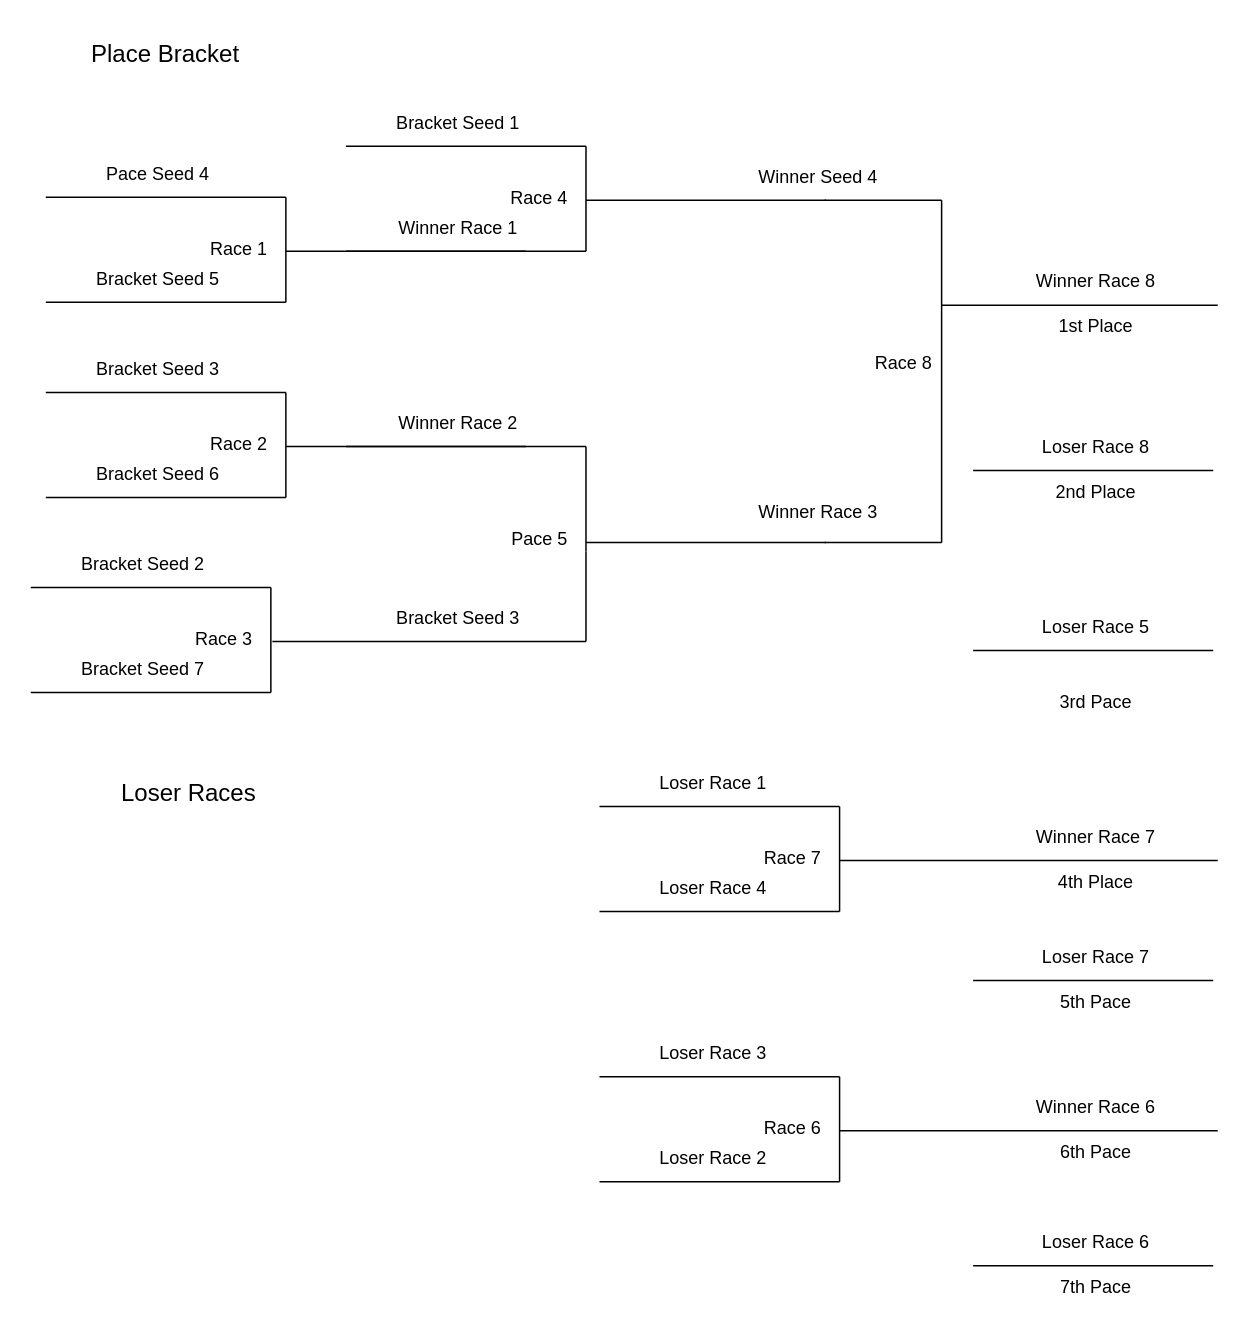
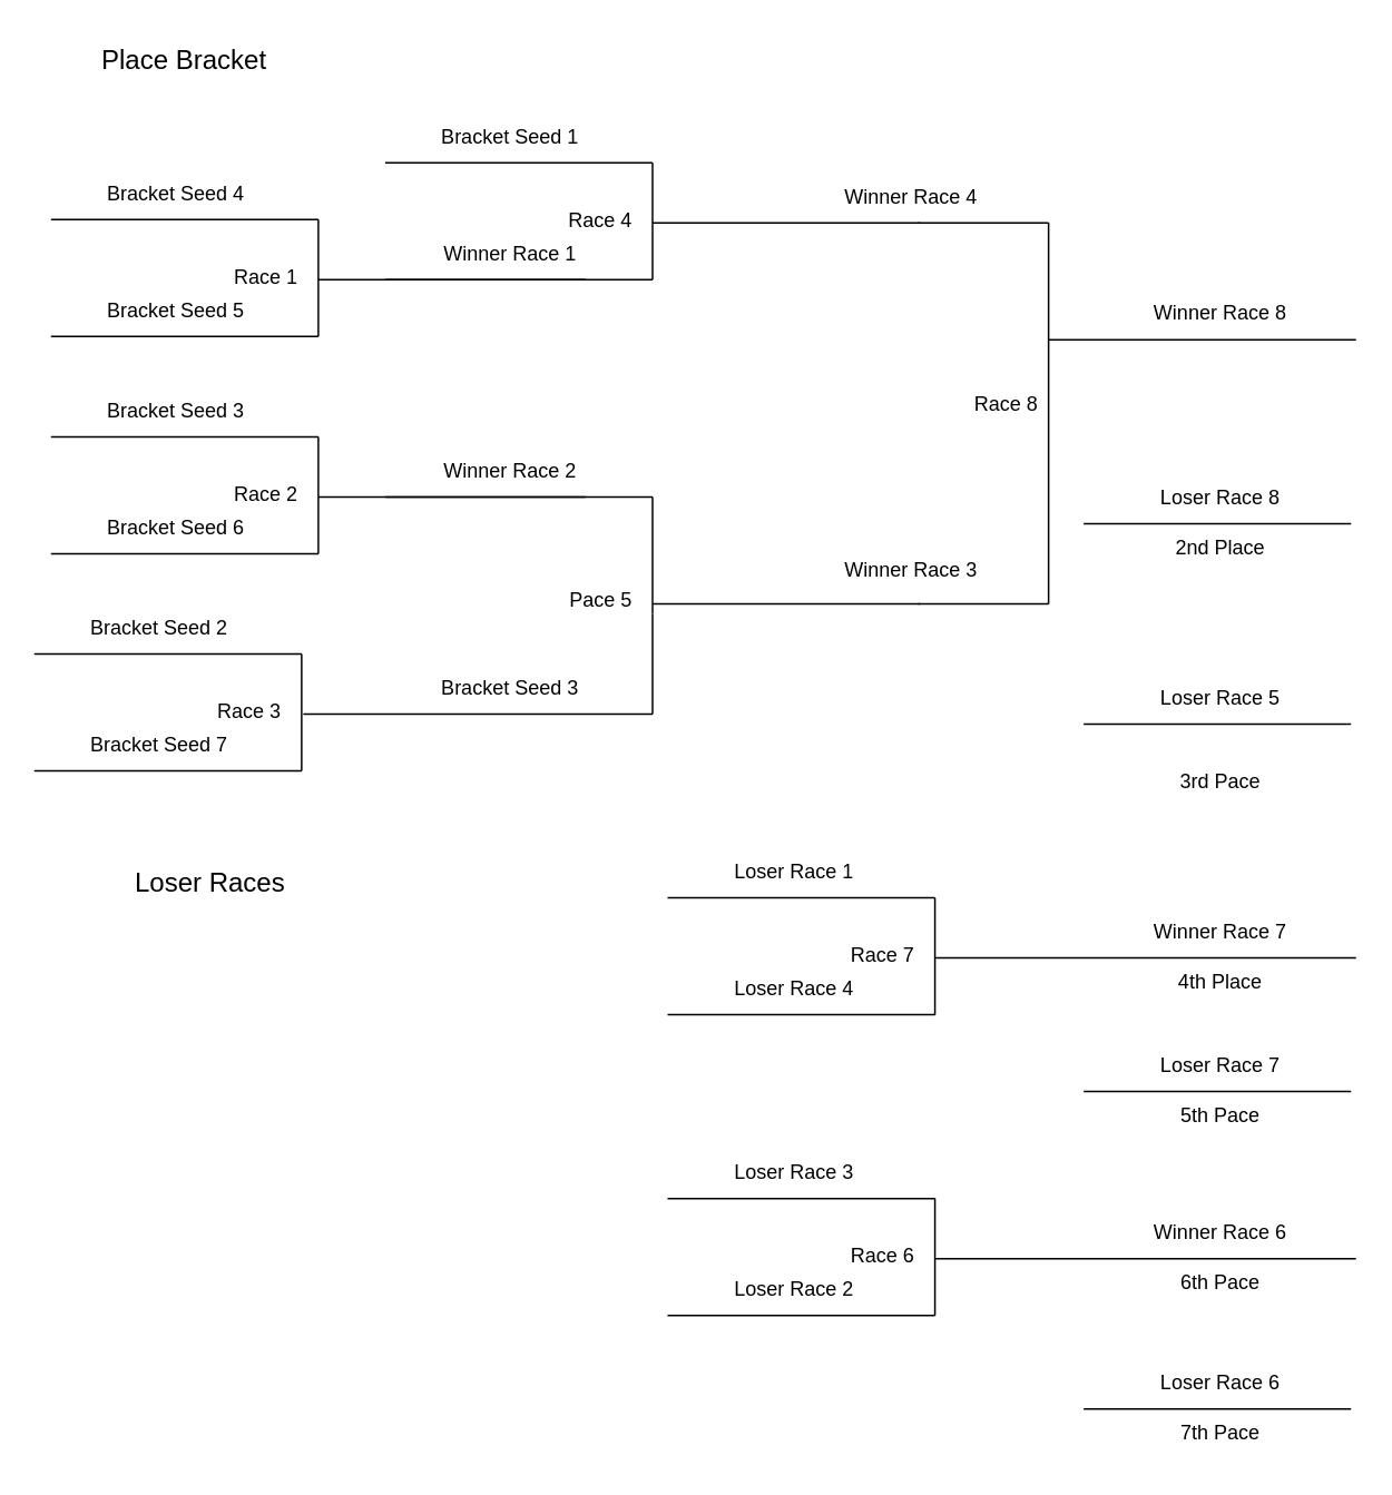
- <mxCell id="67" value="Pace Seed 4" style="text;html=1;align=center;verticalAlign=middle;whiteSpace=wrap;rounded=0;" parent="1" vertex="1"><mxGeometry x="60" y="101" width="90" height="30" as="geometry" /></mxCell>
+ <mxCell id="67" value="Bracket Seed 4" style="text;html=1;align=center;verticalAlign=middle;whiteSpace=wrap;rounded=0;" parent="1" vertex="1"><mxGeometry x="60" y="101" width="90" height="30" as="geometry" /></mxCell>
- <mxCell id="33" value="Winner Seed 4" style="text;html=1;align=center;verticalAlign=middle;whiteSpace=wrap;rounded=0;" parent="1" vertex="1"><mxGeometry x="500" y="103" width="90" height="30" as="geometry" /></mxCell>
+ <mxCell id="33" value="Winner Race 4" style="text;html=1;align=center;verticalAlign=middle;whiteSpace=wrap;rounded=0;" parent="1" vertex="1"><mxGeometry x="500" y="103" width="90" height="30" as="geometry" /></mxCell>
- <mxCell id="27" value="1st Place" style="text;html=1;align=center;verticalAlign=middle;whiteSpace=wrap;rounded=0;" parent="1" vertex="1"><mxGeometry x="685" y="202" width="90" height="30" as="geometry" /></mxCell>
